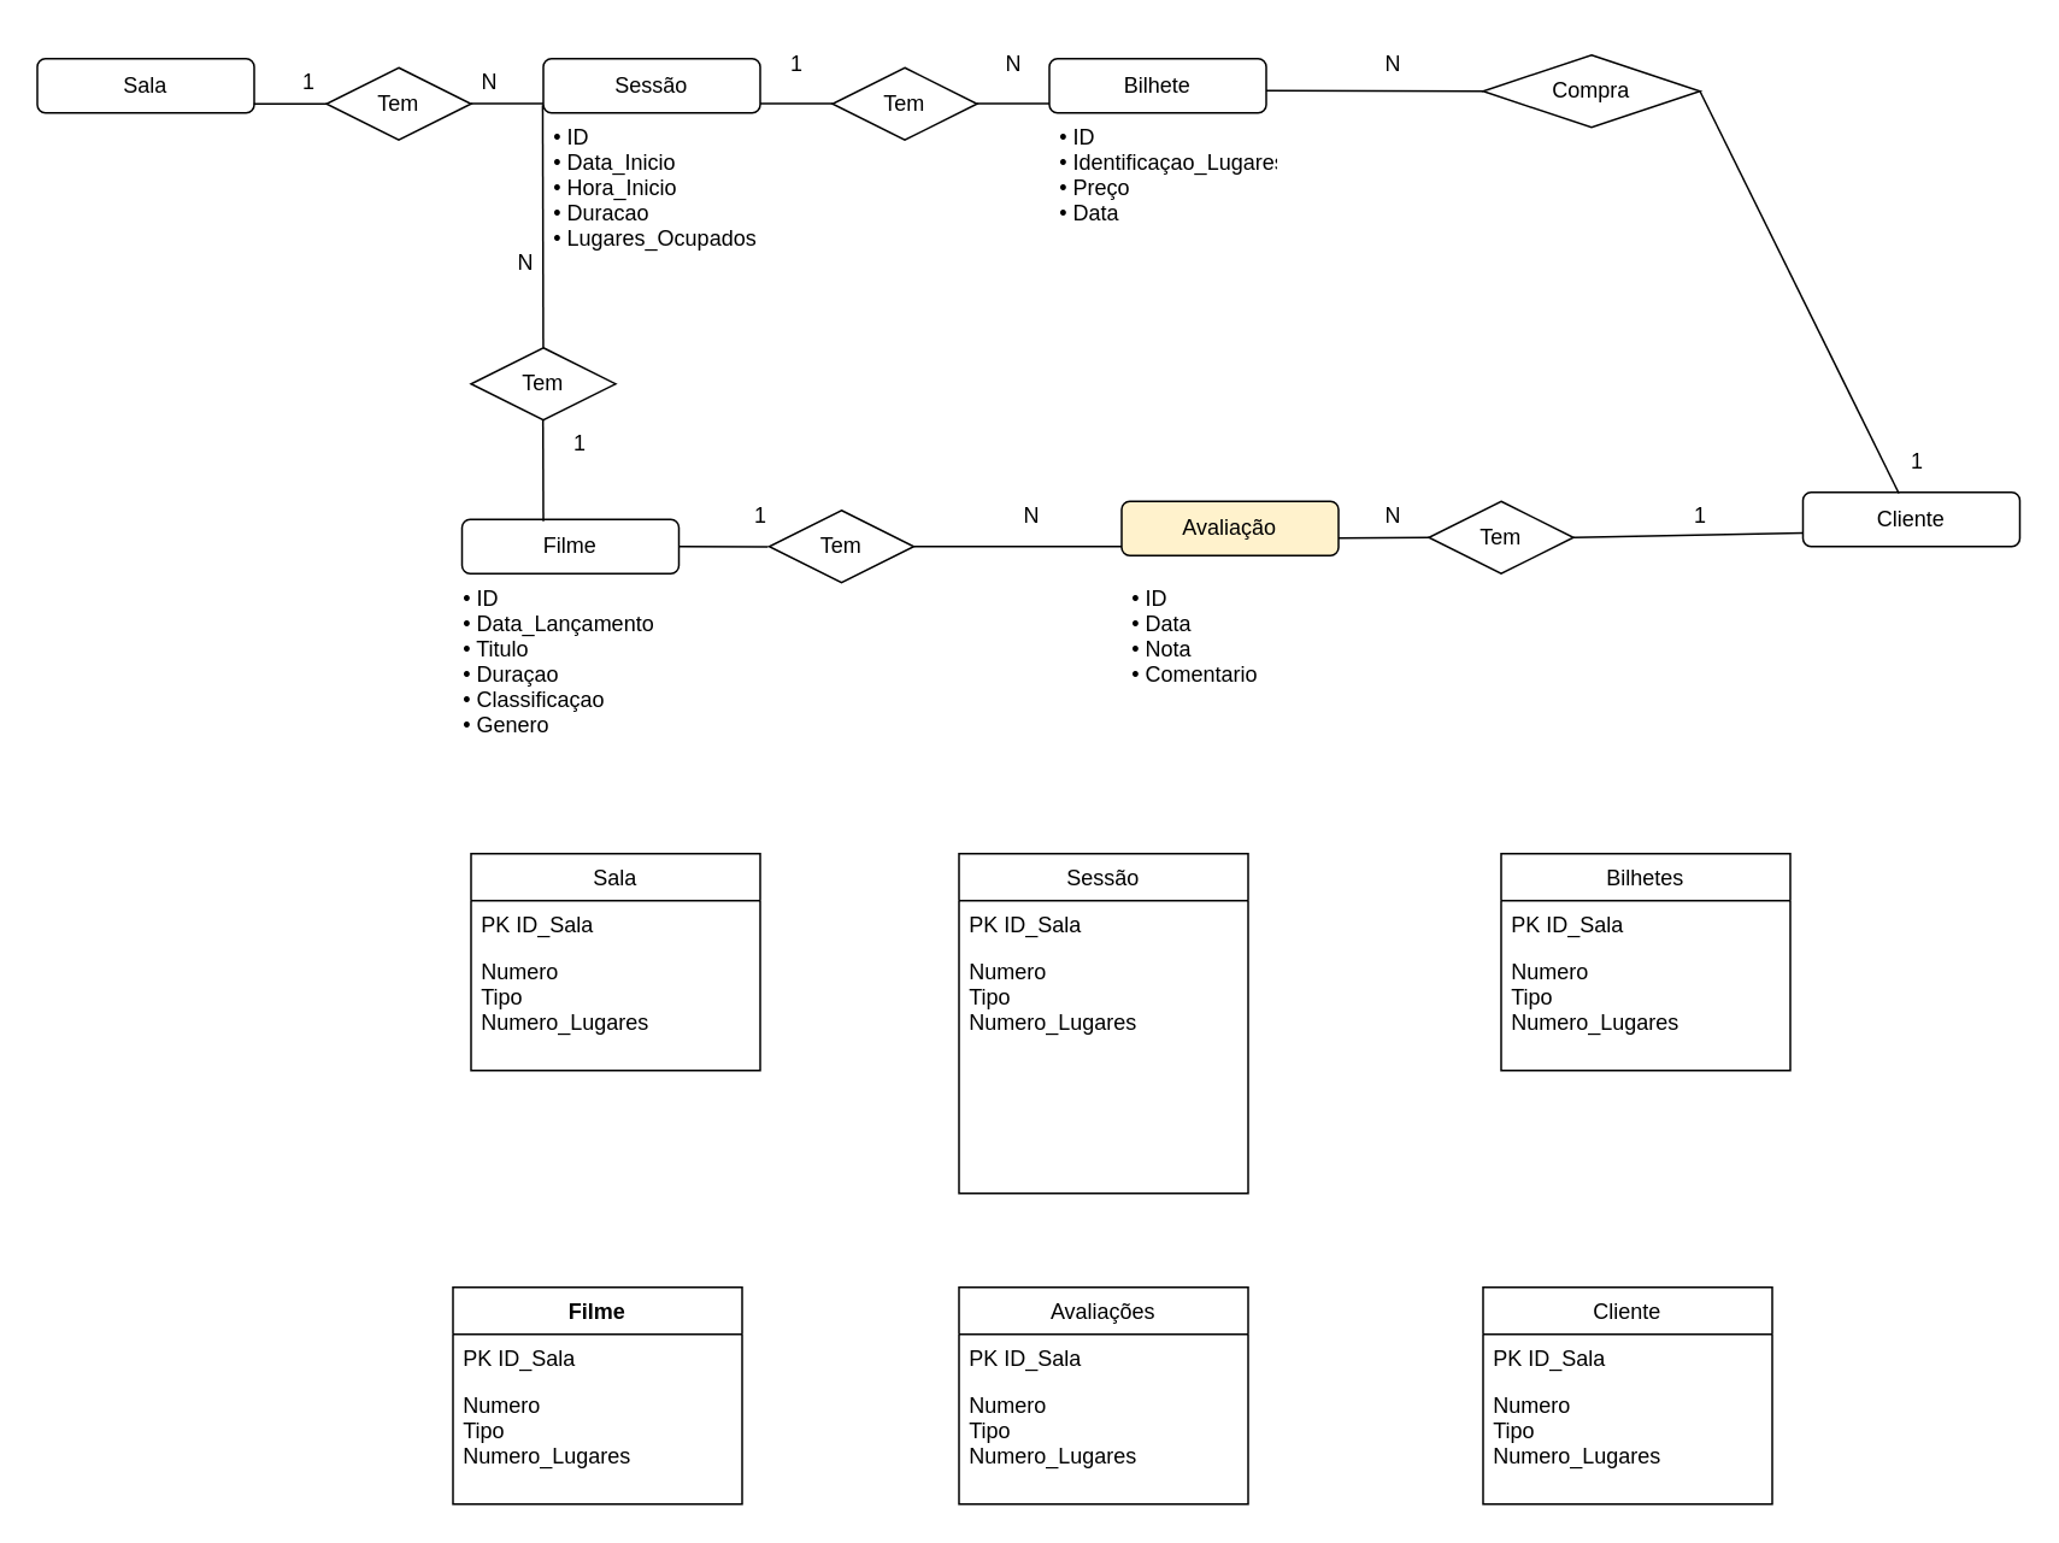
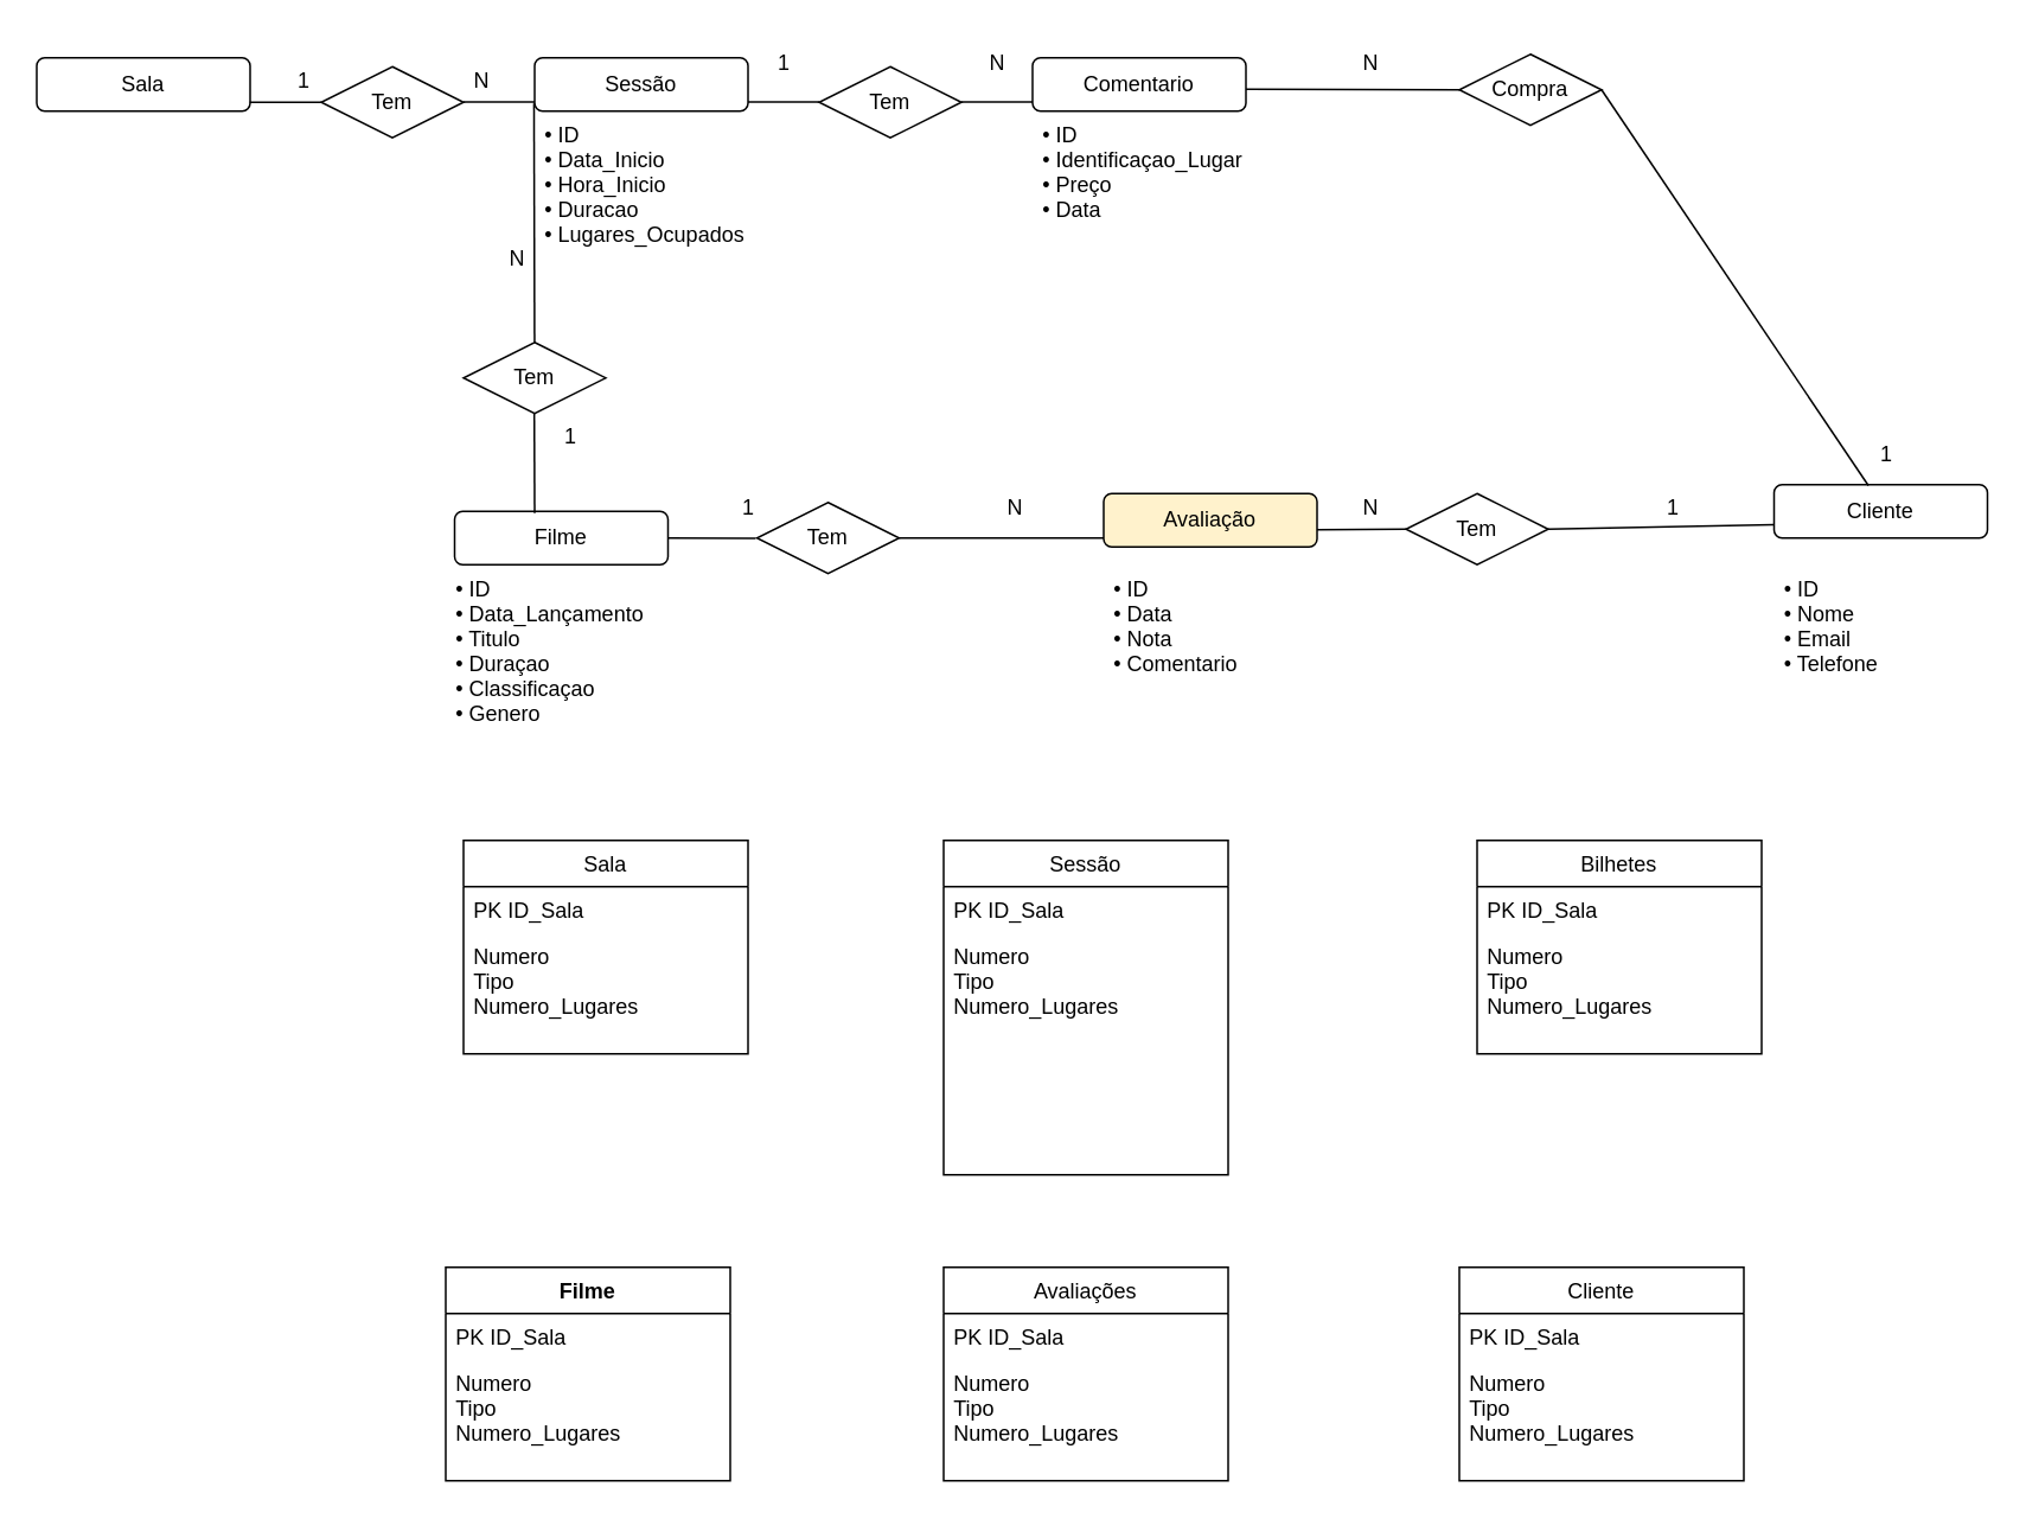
- <mxCell id="7" value="Bilhete" style="rounded=1;whiteSpace=wrap;html=1;fontSize=12;" parent="1" vertex="1"><mxGeometry x="580" y="32" width="120" height="30" as="geometry" /></mxCell>
+ <mxCell id="7" value="Comentario" style="rounded=1;whiteSpace=wrap;html=1;fontSize=12;" parent="1" vertex="1"><mxGeometry x="580" y="32" width="120" height="30" as="geometry" /></mxCell>
- <mxCell id="16" value="Compra" style="rhombus;whiteSpace=wrap;html=1;" parent="1" vertex="1"><mxGeometry x="820" y="30" width="120" height="40" as="geometry" /></mxCell>
+ <mxCell id="16" value="Compra" style="rhombus;whiteSpace=wrap;html=1;" parent="1" vertex="1"><mxGeometry x="820" y="30" width="80" height="40" as="geometry" /></mxCell>
- <mxCell id="8" value="• ID&#10;• Identificaçao_Lugares&#10;• Preço&#10;• Data" style="text;strokeColor=none;fillColor=none;align=left;verticalAlign=top;spacingLeft=4;spacingRight=4;overflow=hidden;rotatable=0;points=[[0,0.5],[1,0.5]];portConstraint=eastwest;" parent="1" vertex="1"><mxGeometry x="580" y="62" width="130" height="70" as="geometry" /></mxCell>
+ <mxCell id="8" value="• ID&#10;• Identificaçao_Lugar&#10;• Preço&#10;• Data" style="text;strokeColor=none;fillColor=none;align=left;verticalAlign=top;spacingLeft=4;spacingRight=4;overflow=hidden;rotatable=0;points=[[0,0.5],[1,0.5]];portConstraint=eastwest;" parent="1" vertex="1"><mxGeometry x="580" y="62" width="130" height="70" as="geometry" /></mxCell>
+ <mxCell id="10" value="• ID&#10;• Nome&#10;• Email&#10;• Telefone" style="text;strokeColor=none;fillColor=none;align=left;verticalAlign=top;spacingLeft=4;spacingRight=4;overflow=hidden;rotatable=0;points=[[0,0.5],[1,0.5]];portConstraint=eastwest;" parent="1" vertex="1"><mxGeometry x="997" y="317" width="120" height="70" as="geometry" /></mxCell>
